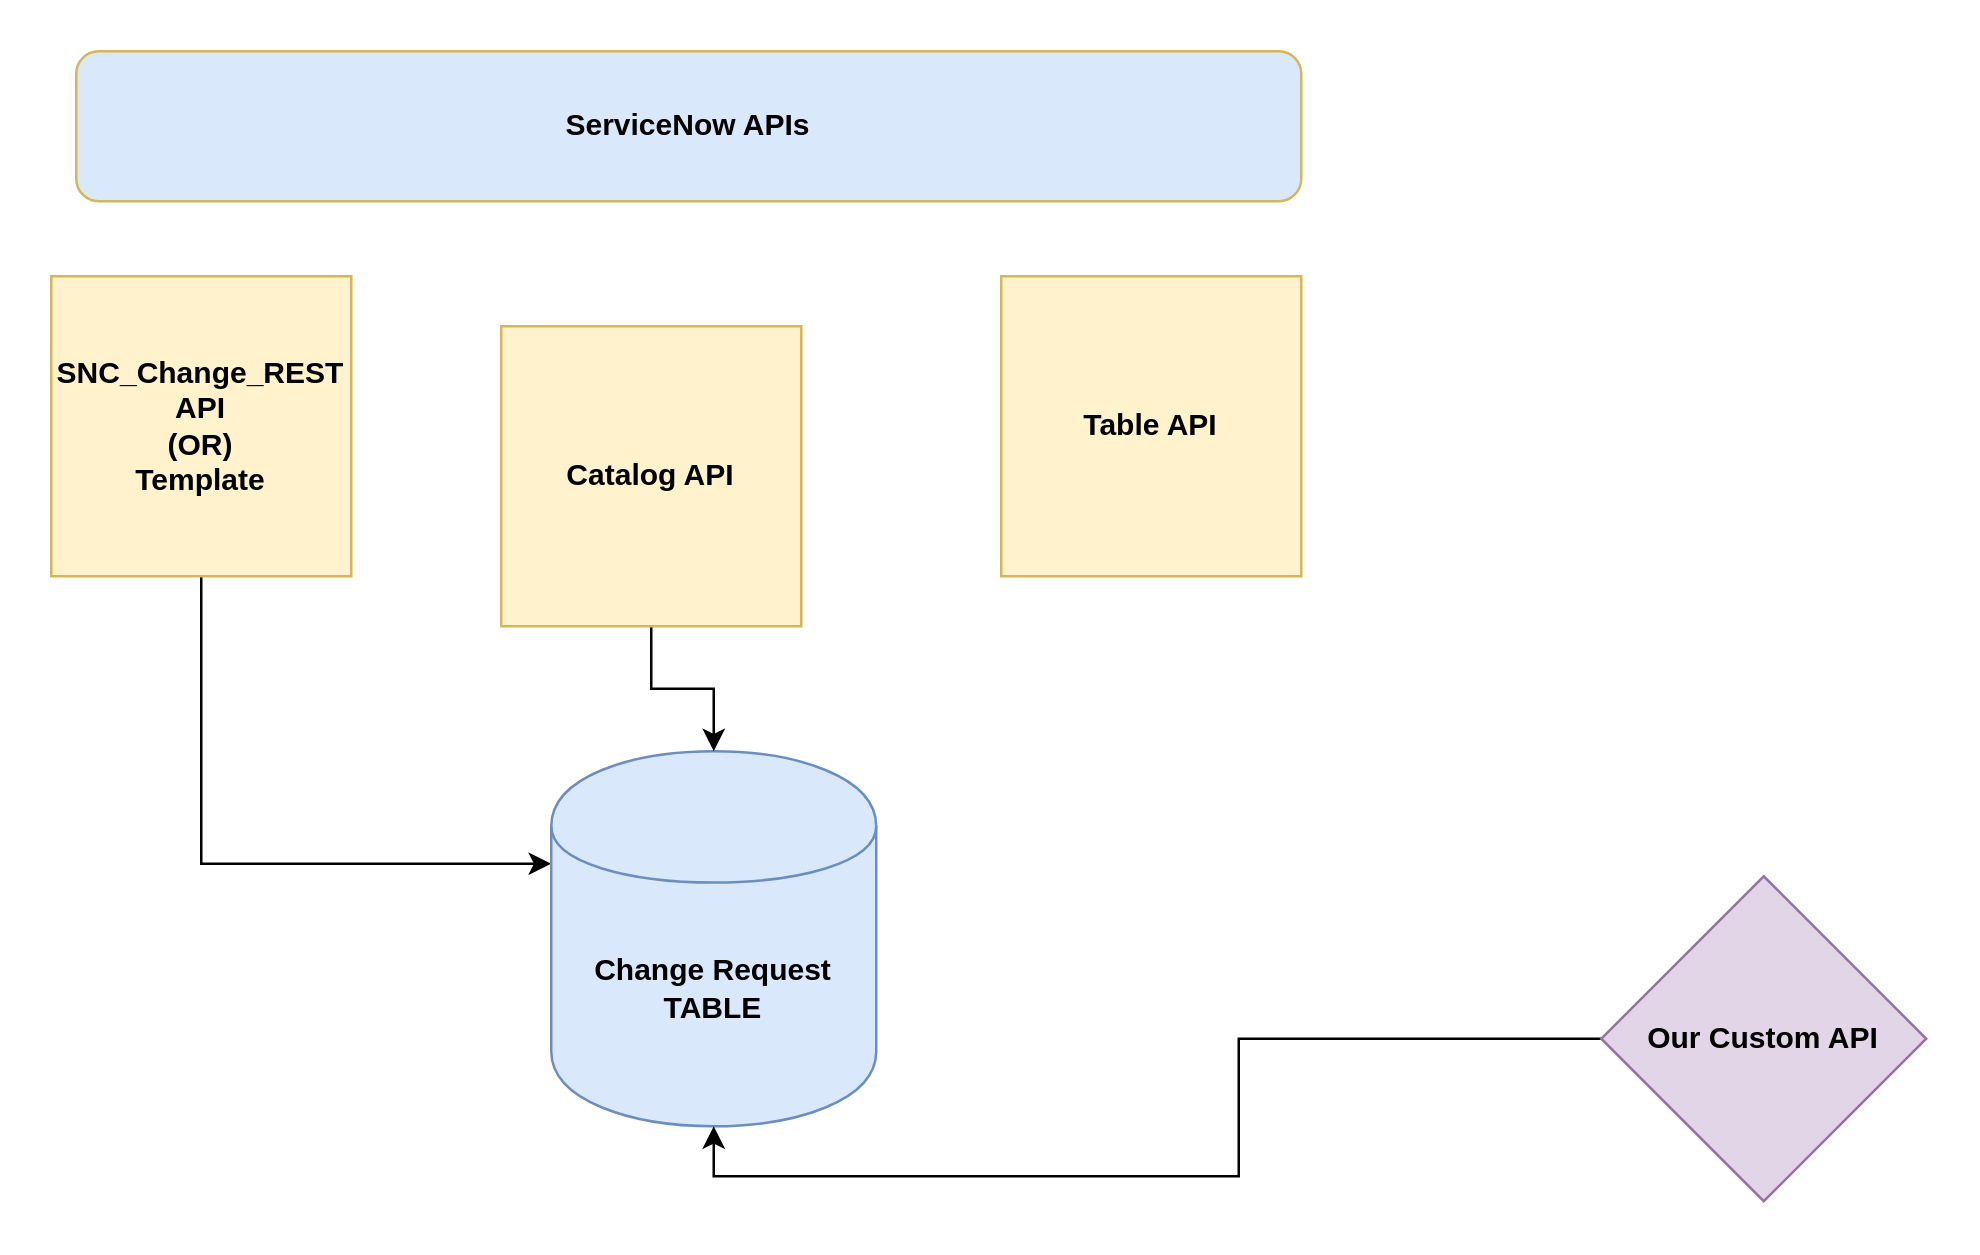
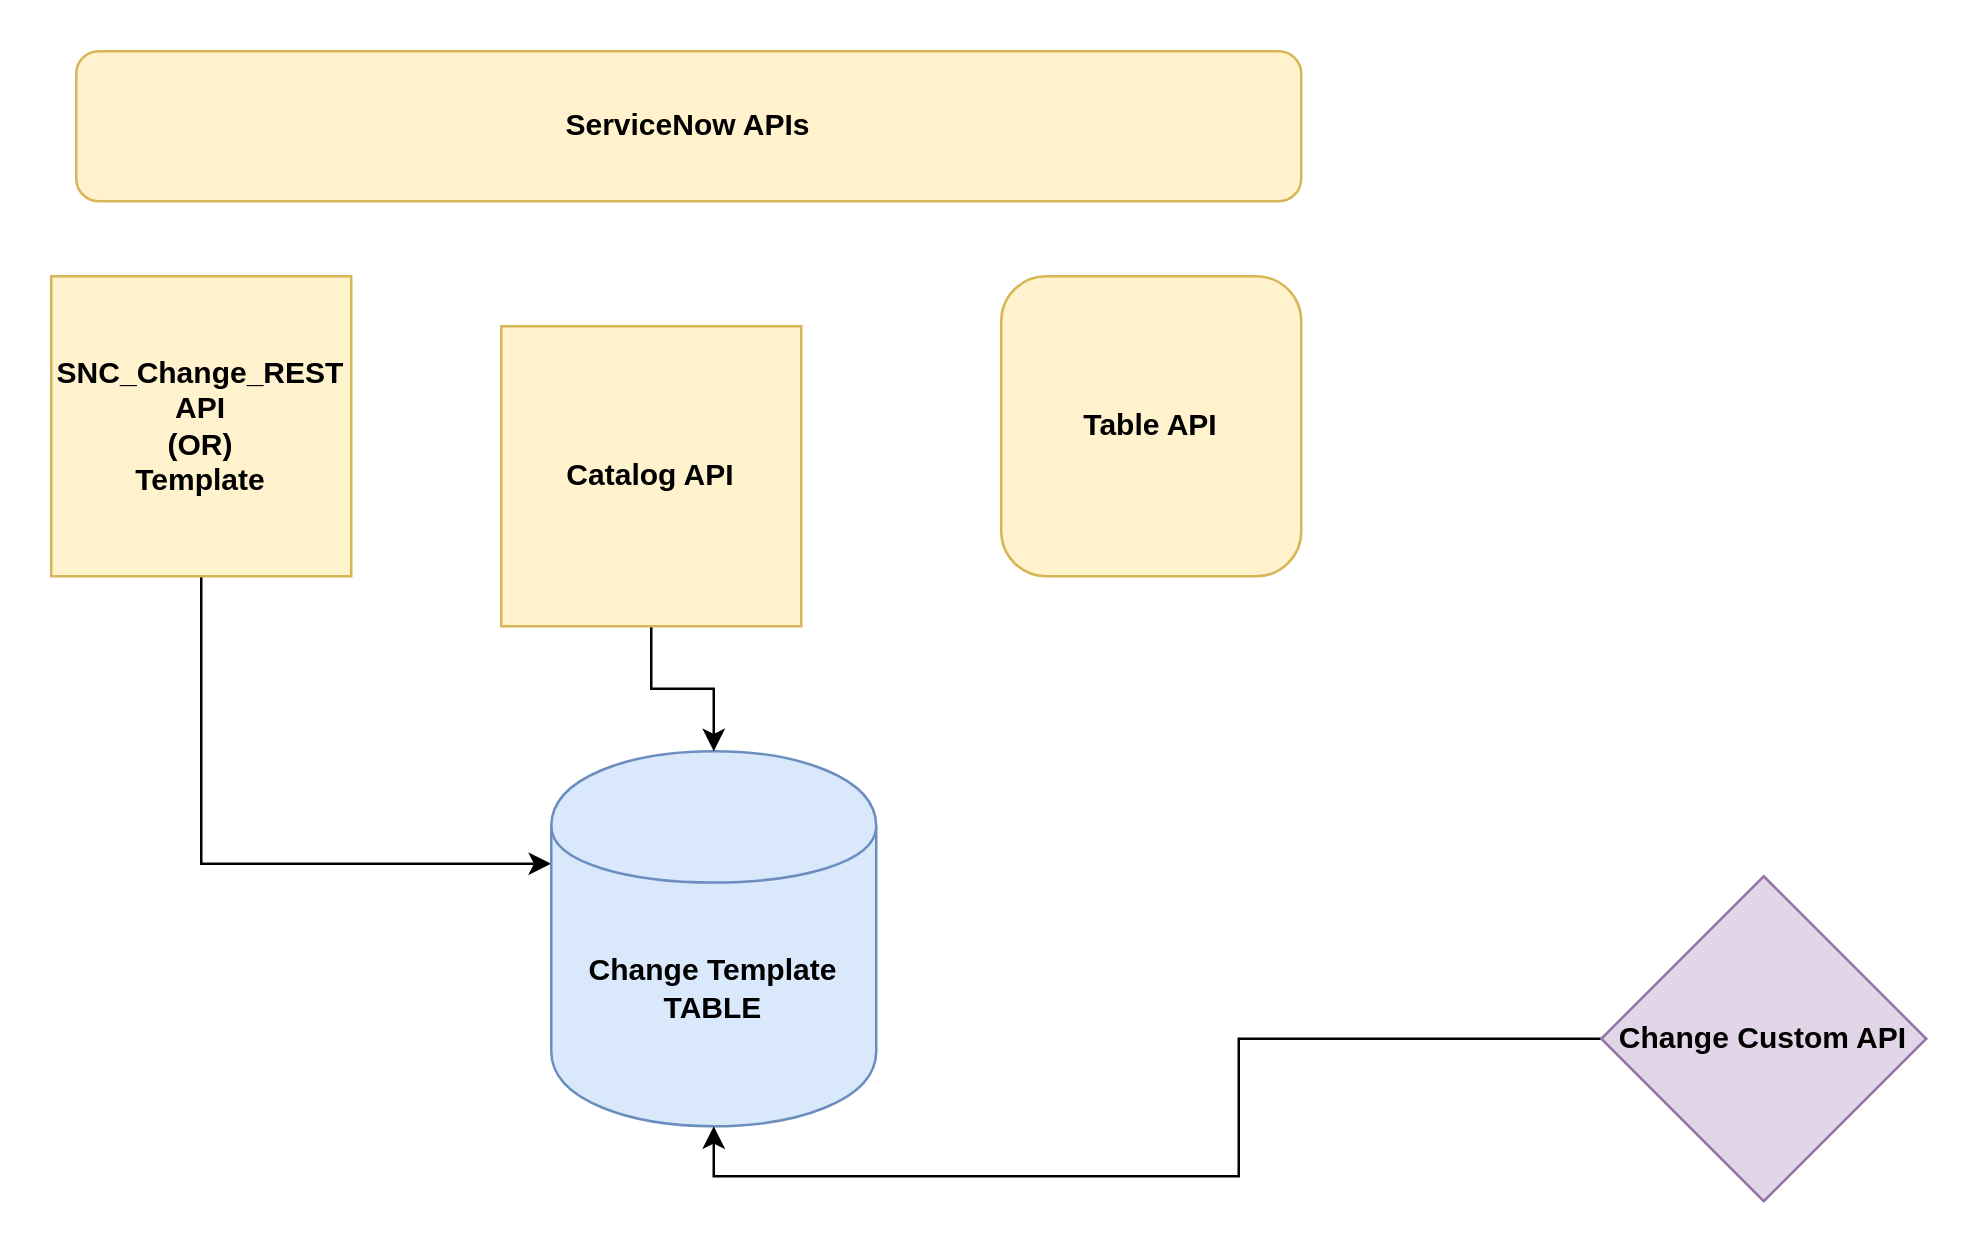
- <mxCell id="10" value="&lt;b&gt;ServiceNow APIs&lt;br&gt;&lt;/b&gt;" style="rounded=1;whiteSpace=wrap;html=1;fillColor=#dae8fc;strokeColor=#d6b656;" vertex="1" parent="1"><mxGeometry x="30" y="20" width="490" height="60" as="geometry" /></mxCell>
+ <mxCell id="10" value="&lt;b&gt;ServiceNow APIs&lt;br&gt;&lt;/b&gt;" style="rounded=1;whiteSpace=wrap;html=1;fillColor=#fff2cc;strokeColor=#d6b656;" vertex="1" parent="1"><mxGeometry x="30" y="20" width="490" height="60" as="geometry" /></mxCell>
- <mxCell id="9" value="&lt;b&gt;Table API&lt;br&gt;&lt;/b&gt;" style="whiteSpace=wrap;html=1;aspect=fixed;fillColor=#fff2cc;strokeColor=#d6b656;" parent="1" vertex="1"><mxGeometry x="400" y="110" width="120" height="120" as="geometry" /></mxCell>
+ <mxCell id="9" value="&lt;b&gt;Table API&lt;br&gt;&lt;/b&gt;" style="whiteSpace=wrap;html=1;aspect=fixed;fillColor=#fff2cc;strokeColor=#d6b656;rounded=1;" parent="1" vertex="1"><mxGeometry x="400" y="110" width="120" height="120" as="geometry" /></mxCell>
- <mxCell id="4" value="&lt;b&gt;Change Request TABLE&lt;/b&gt;" style="shape=cylinder;whiteSpace=wrap;html=1;boundedLbl=1;backgroundOutline=1;fillColor=#dae8fc;strokeColor=#6c8ebf;" parent="1" vertex="1"><mxGeometry x="220" y="300" width="130" height="150" as="geometry" /></mxCell>
+ <mxCell id="4" value="&lt;b&gt;Change Template TABLE&lt;/b&gt;" style="shape=cylinder;whiteSpace=wrap;html=1;boundedLbl=1;backgroundOutline=1;fillColor=#dae8fc;strokeColor=#6c8ebf;" parent="1" vertex="1"><mxGeometry x="220" y="300" width="130" height="150" as="geometry" /></mxCell>
- <mxCell id="6" value="&lt;b&gt;Our Custom API&lt;br&gt;&lt;/b&gt;" style="rhombus;whiteSpace=wrap;html=1;fillColor=#e1d5e7;strokeColor=#9673a6;" parent="1" vertex="1"><mxGeometry x="640" y="350" width="130" height="130" as="geometry" /></mxCell>
+ <mxCell id="6" value="&lt;b&gt;Change Custom API&lt;br&gt;&lt;/b&gt;" style="rhombus;whiteSpace=wrap;html=1;fillColor=#e1d5e7;strokeColor=#9673a6;" parent="1" vertex="1"><mxGeometry x="640" y="350" width="130" height="130" as="geometry" /></mxCell>
